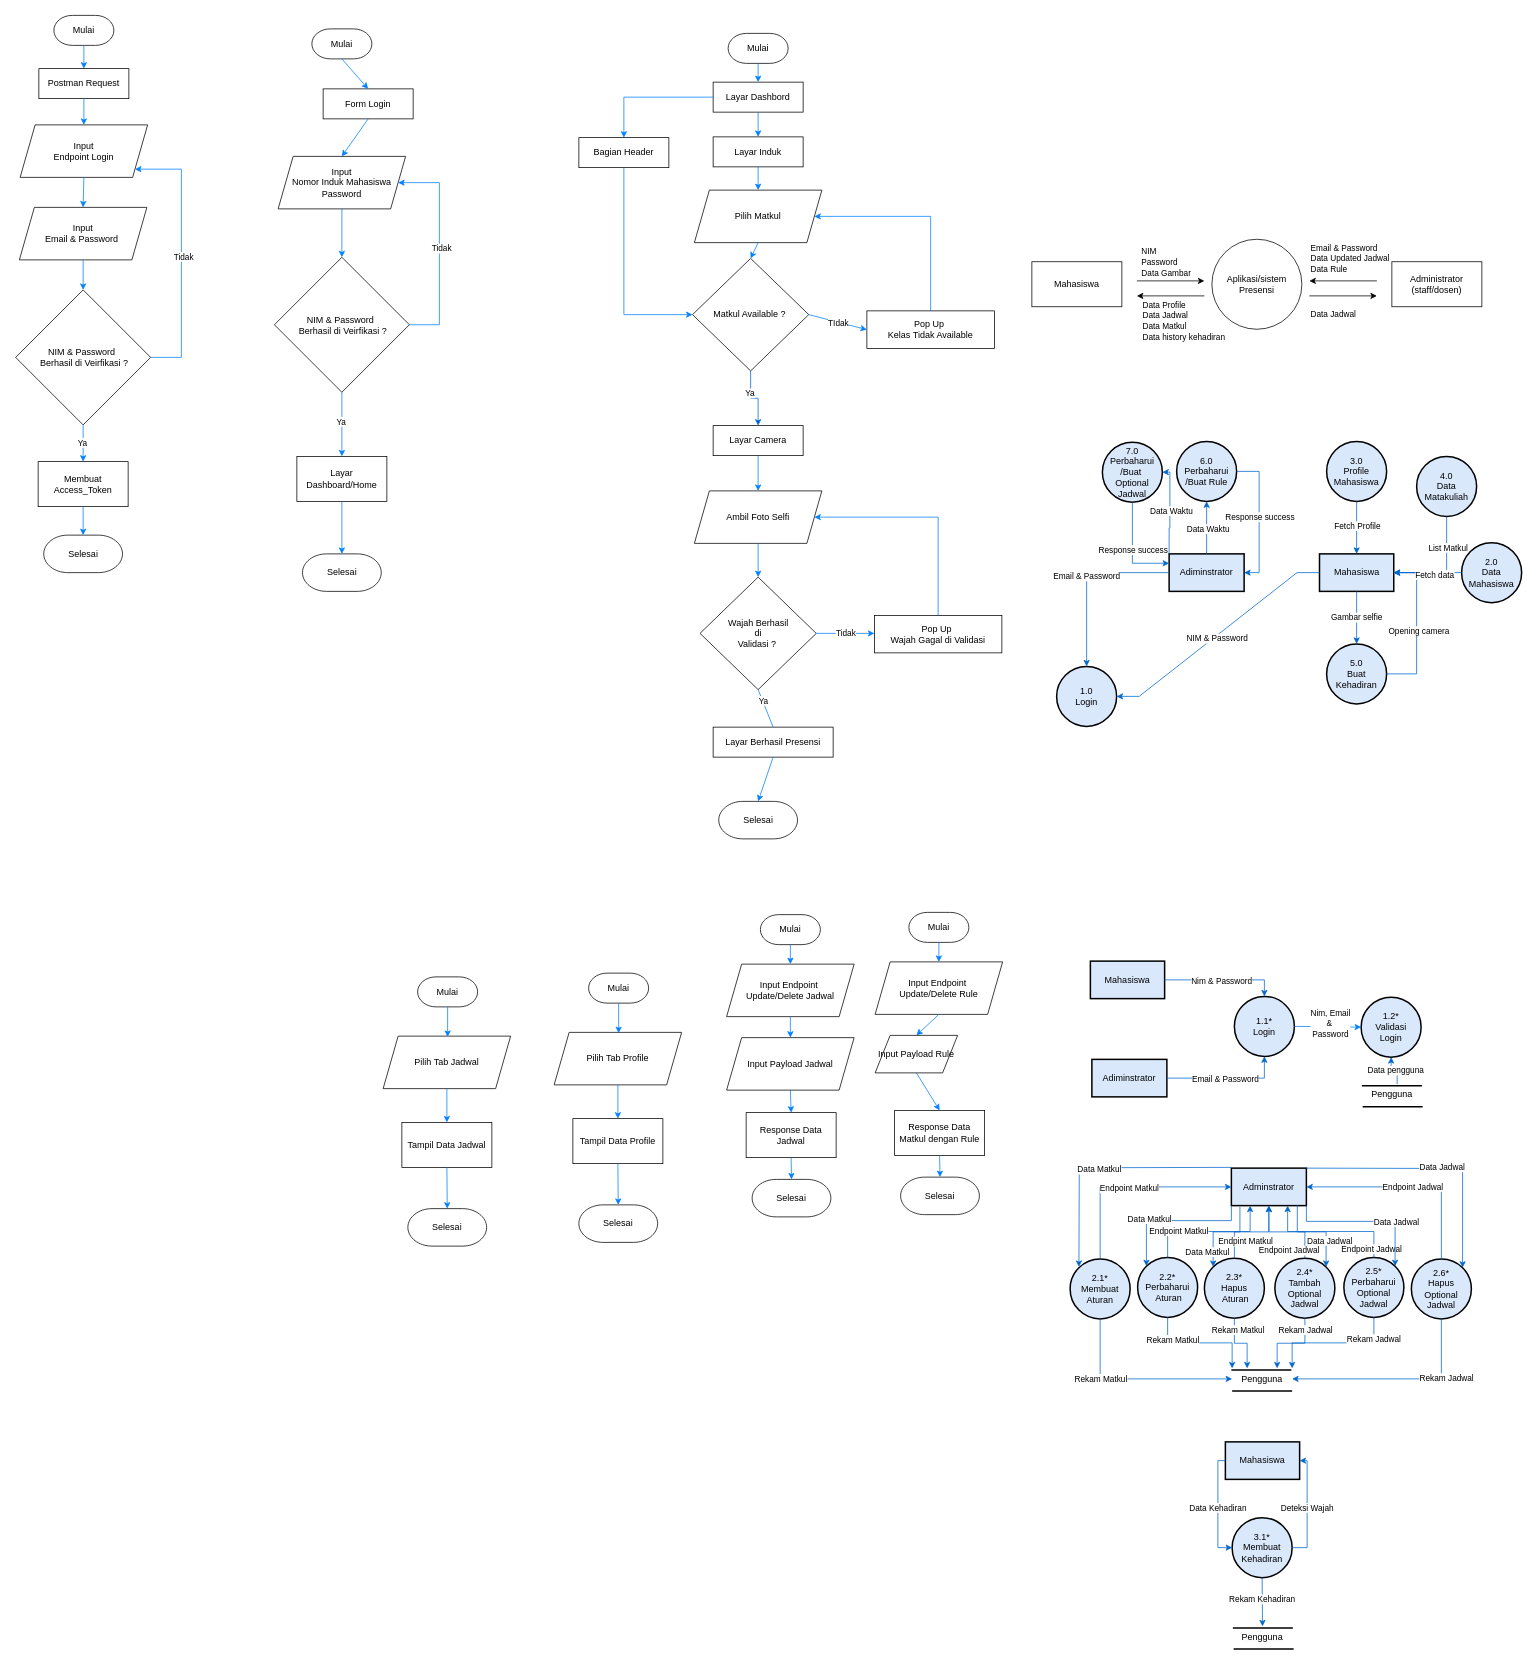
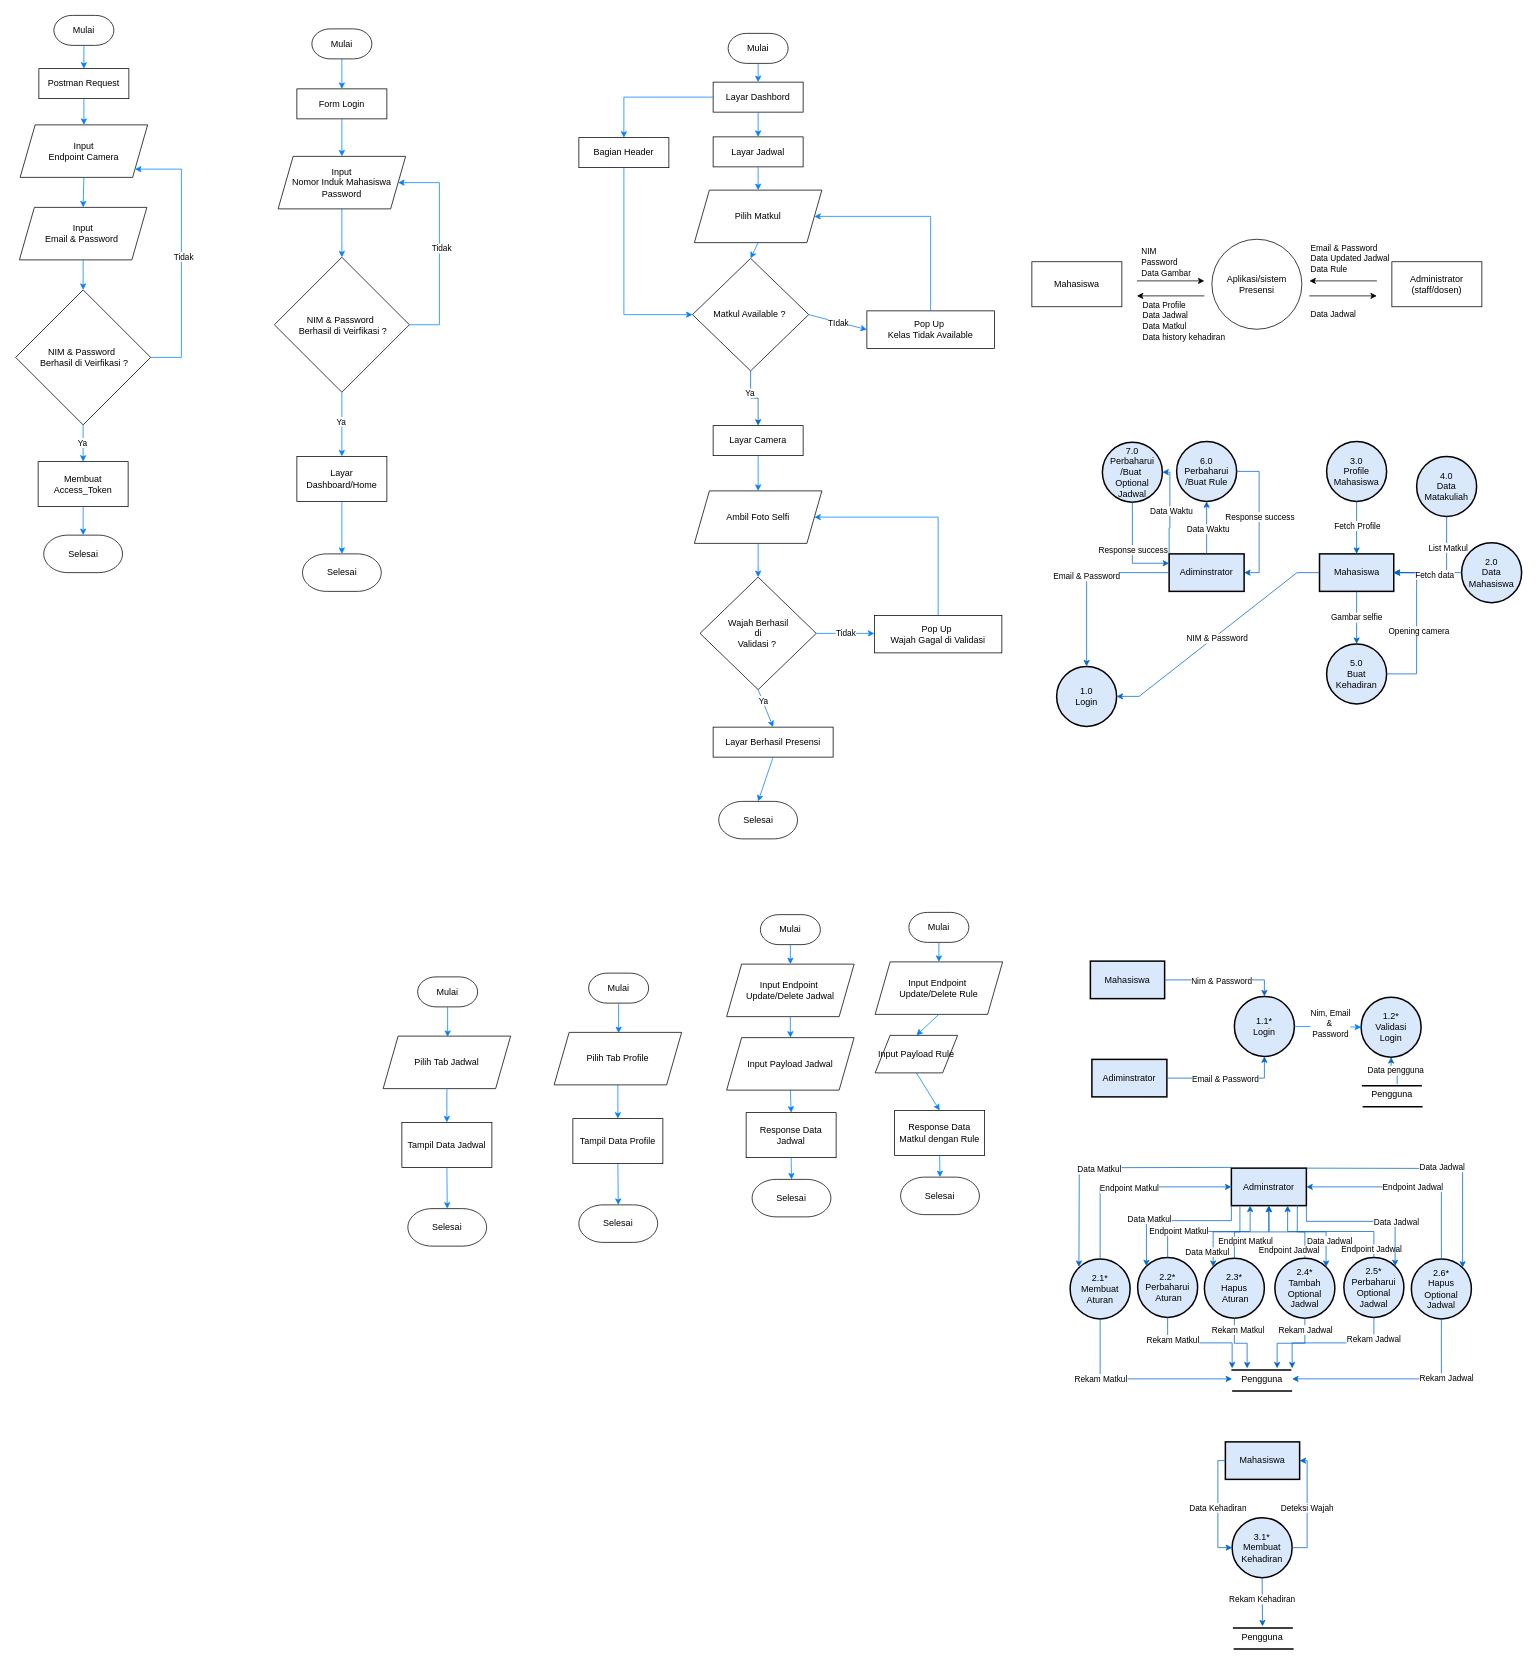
- <mxCell id="2" value="Form Login" style="rounded=0;whiteSpace=wrap;html=1;" parent="1" vertex="1"><mxGeometry x="430" y="118" width="120" height="40" as="geometry" /></mxCell>
+ <mxCell id="2" value="Form Login" style="rounded=0;whiteSpace=wrap;html=1;" parent="1" vertex="1"><mxGeometry x="395" y="118" width="120" height="40" as="geometry" /></mxCell>
- <mxCell id="176" value="Input&lt;br&gt;&lt;div&gt;Endpoint Login&lt;/div&gt;" style="shape=parallelogram;perimeter=parallelogramPerimeter;whiteSpace=wrap;html=1;fixedSize=1;" vertex="1" parent="1"><mxGeometry x="26" y="166" width="170" height="70" as="geometry" /></mxCell>
+ <mxCell id="176" value="Input&lt;br&gt;&lt;div&gt;Endpoint Camera&lt;/div&gt;" style="shape=parallelogram;perimeter=parallelogramPerimeter;whiteSpace=wrap;html=1;fixedSize=1;" vertex="1" parent="1"><mxGeometry x="26" y="166" width="170" height="70" as="geometry" /></mxCell>
- <mxCell id="21" value="Layar Induk" style="rounded=0;whiteSpace=wrap;html=1;" parent="1" vertex="1"><mxGeometry x="950" y="182" width="120" height="40" as="geometry" /></mxCell>
+ <mxCell id="21" value="Layar Jadwal" style="rounded=0;whiteSpace=wrap;html=1;" parent="1" vertex="1"><mxGeometry x="950" y="182" width="120" height="40" as="geometry" /></mxCell>
- <mxCell id="39" value="" style="endArrow=none;html=1;rounded=0;exitX=0.5;exitY=1;exitDx=0;exitDy=0;entryX=0.5;entryY=0;entryDx=0;entryDy=0;fillColor=#dae8fc;strokeColor=#007FFF;" parent="1" source="33" target="34" edge="1"><mxGeometry width="50" height="50" relative="1" as="geometry"><mxPoint x="1020" y="729" as="sourcePoint" /><mxPoint x="1020" y="779" as="targetPoint" /></mxGeometry></mxCell>
+ <mxCell id="39" value="" style="endArrow=classic;html=1;rounded=0;exitX=0.5;exitY=1;exitDx=0;exitDy=0;entryX=0.5;entryY=0;entryDx=0;entryDy=0;fillColor=#dae8fc;strokeColor=#007FFF;" parent="1" source="33" target="34" edge="1"><mxGeometry width="50" height="50" relative="1" as="geometry"><mxPoint x="1020" y="729" as="sourcePoint" /><mxPoint x="1020" y="779" as="targetPoint" /></mxGeometry></mxCell>
